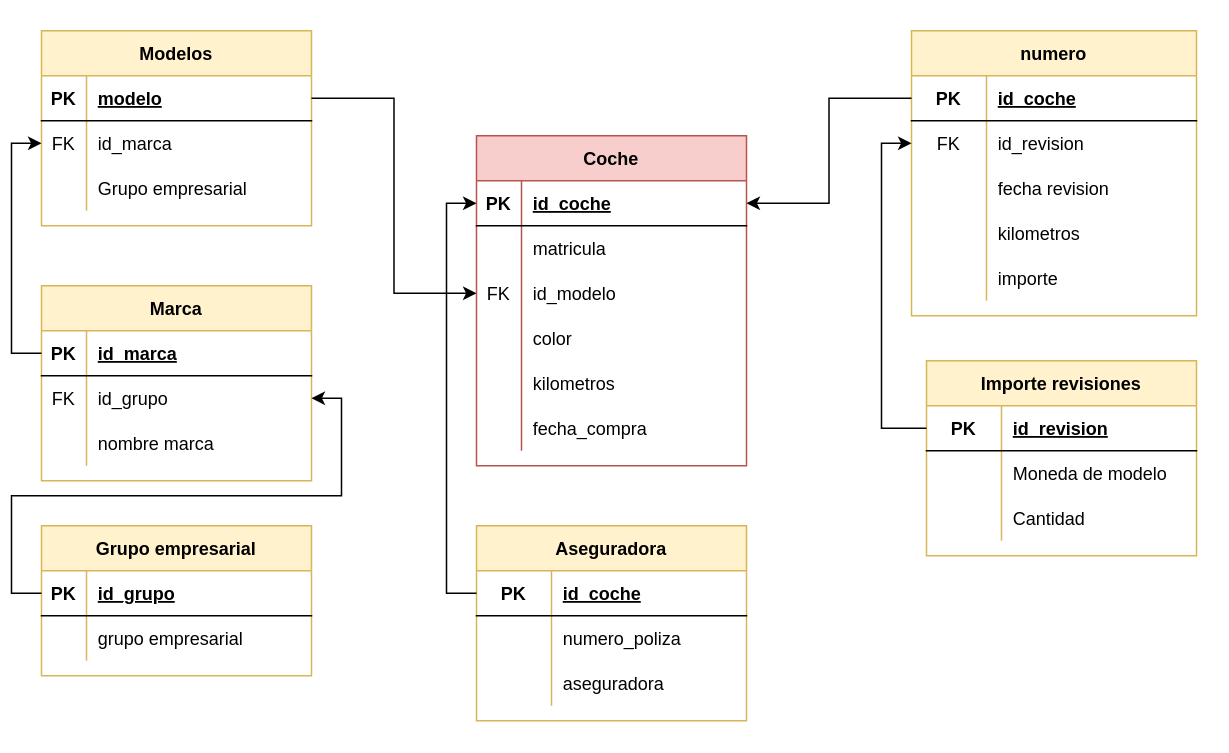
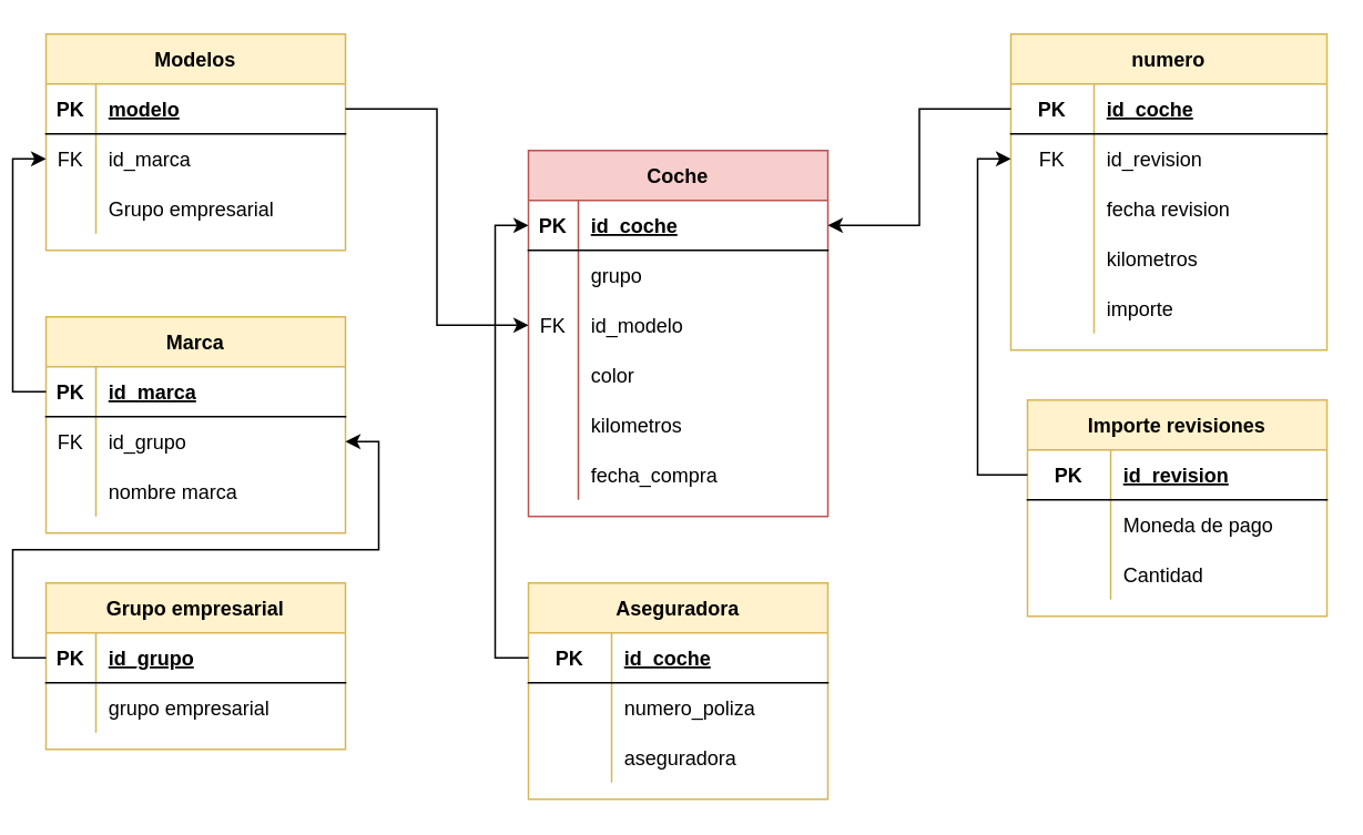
- <mxCell id="8" value="matricula" style="shape=partialRectangle;connectable=0;fillColor=none;top=0;left=0;bottom=0;right=0;align=left;spacingLeft=6;overflow=hidden;" vertex="1" parent="6"><mxGeometry x="30" width="150" height="30" as="geometry"><mxRectangle width="150" height="30" as="alternateBounds" /></mxGeometry></mxCell>
+ <mxCell id="8" value="grupo" style="shape=partialRectangle;connectable=0;fillColor=none;top=0;left=0;bottom=0;right=0;align=left;spacingLeft=6;overflow=hidden;" vertex="1" parent="6"><mxGeometry x="30" width="150" height="30" as="geometry"><mxRectangle width="150" height="30" as="alternateBounds" /></mxGeometry></mxCell>
- <mxCell id="43" value="Moneda de modelo" style="shape=partialRectangle;connectable=0;fillColor=none;top=0;left=0;bottom=0;right=0;align=left;spacingLeft=6;overflow=hidden;fontStyle=0" vertex="1" parent="41"><mxGeometry x="50" width="130" height="30" as="geometry"><mxRectangle width="130" height="30" as="alternateBounds" /></mxGeometry></mxCell>
+ <mxCell id="43" value="Moneda de pago" style="shape=partialRectangle;connectable=0;fillColor=none;top=0;left=0;bottom=0;right=0;align=left;spacingLeft=6;overflow=hidden;fontStyle=0" vertex="1" parent="41"><mxGeometry x="50" width="130" height="30" as="geometry"><mxRectangle width="130" height="30" as="alternateBounds" /></mxGeometry></mxCell>
